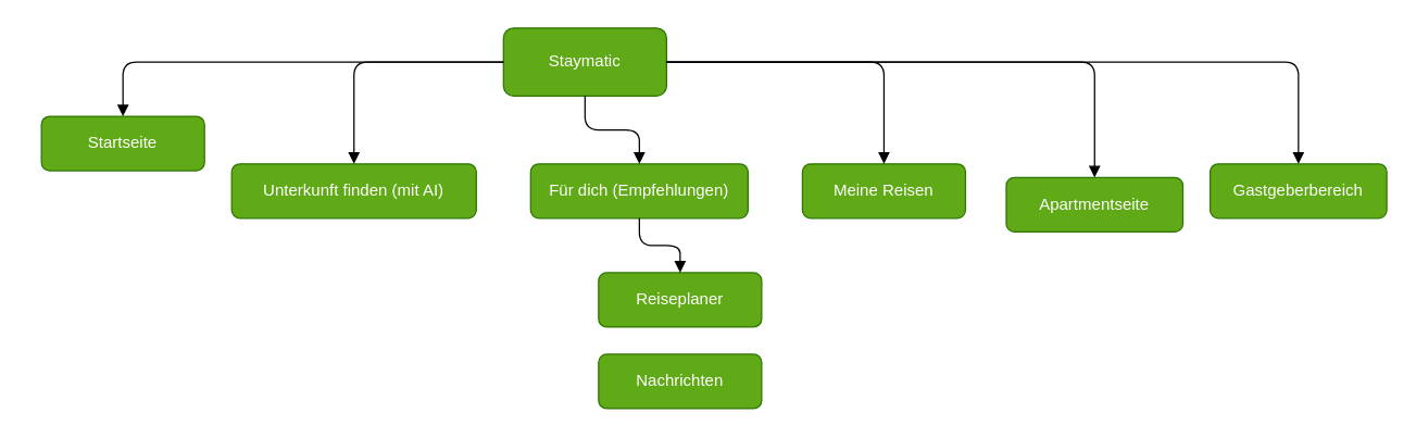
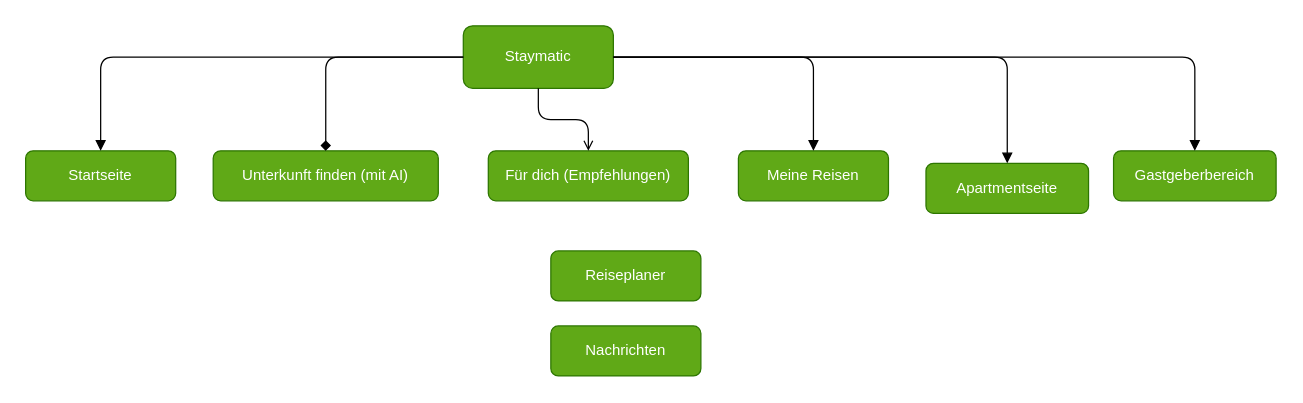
- <mxCell id="3" value="Startseite" style="shape=rectangle;rounded=1;whiteSpace=wrap;fillColor=#60a917;strokeColor=#2D7600;fontColor=#ffffff;" parent="1" vertex="1"><mxGeometry x="30" y="85" width="120" height="40" as="geometry" /></mxCell>
+ <mxCell id="3" value="Startseite" style="shape=rectangle;rounded=1;whiteSpace=wrap;fillColor=#60a917;strokeColor=#2D7600;fontColor=#ffffff;" parent="1" vertex="1"><mxGeometry x="20" y="120" width="120" height="40" as="geometry" /></mxCell>
- <mxCell id="6" style="edgeStyle=orthogonalEdgeStyle;endArrow=block;" parent="1" source="2" target="5" edge="1"><mxGeometry relative="1" as="geometry" /></mxCell>
+ <mxCell id="6" style="edgeStyle=orthogonalEdgeStyle;endArrow=diamond;" parent="1" source="2" target="5" edge="1"><mxGeometry relative="1" as="geometry" /></mxCell>
- <mxCell id="8" style="edgeStyle=orthogonalEdgeStyle;endArrow=block;" parent="1" source="2" target="7" edge="1"><mxGeometry relative="1" as="geometry" /></mxCell>
+ <mxCell id="8" style="edgeStyle=orthogonalEdgeStyle;endArrow=open;" parent="1" source="2" target="7" edge="1"><mxGeometry relative="1" as="geometry" /></mxCell>
- <mxCell id="16" style="edgeStyle=orthogonalEdgeStyle;endArrow=block;" parent="1" source="7" target="15" edge="1"><mxGeometry relative="1" as="geometry" /></mxCell>
